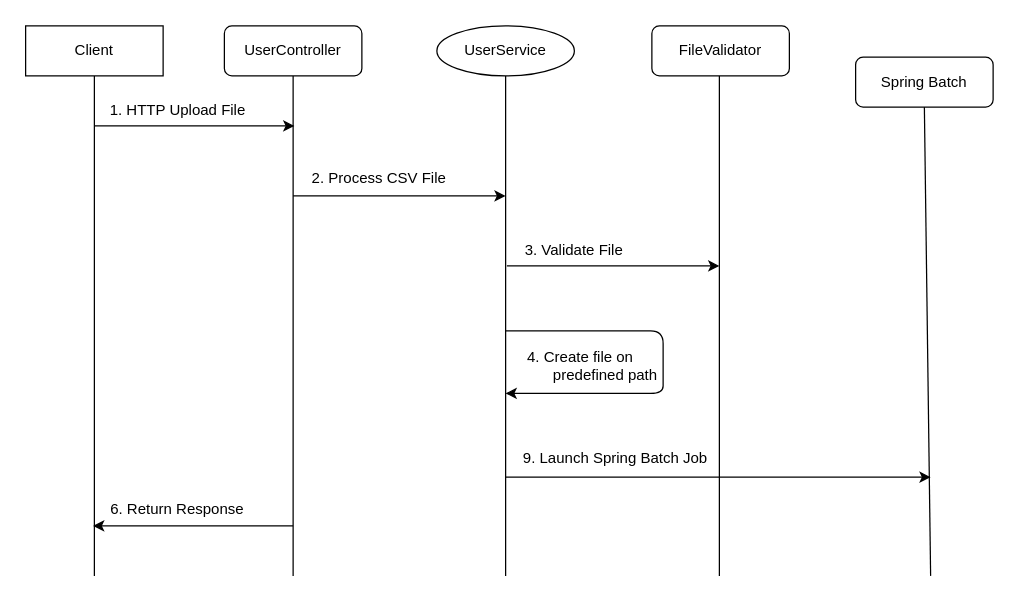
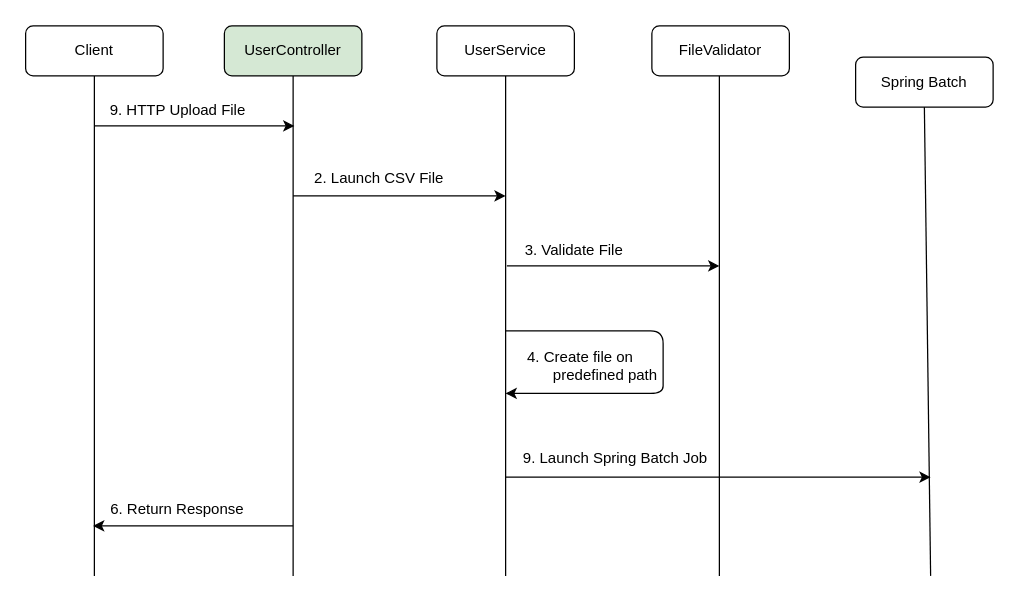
- <mxCell id="2" value="Client" style="whiteSpace=wrap;html=1;fontSize=12;glass=0;strokeWidth=1;shadow=0;rounded=0;" parent="1" vertex="1"><mxGeometry x="20" y="20" width="110" height="40" as="geometry" /></mxCell>
+ <mxCell id="2" value="Client" style="rounded=1;whiteSpace=wrap;html=1;fontSize=12;glass=0;strokeWidth=1;shadow=0;" parent="1" vertex="1"><mxGeometry x="20" y="20" width="110" height="40" as="geometry" /></mxCell>
- <mxCell id="3" value="UserController" style="rounded=1;whiteSpace=wrap;html=1;fontSize=12;glass=0;strokeWidth=1;shadow=0;" parent="1" vertex="1"><mxGeometry x="179" y="20" width="110" height="40" as="geometry" /></mxCell>
+ <mxCell id="3" value="UserController" style="rounded=1;whiteSpace=wrap;html=1;fontSize=12;glass=0;strokeWidth=1;shadow=0;fillColor=#d5e8d4;" parent="1" vertex="1"><mxGeometry x="179" y="20" width="110" height="40" as="geometry" /></mxCell>
- <mxCell id="5" value="UserService" style="ellipse;whiteSpace=wrap;html=1;fontSize=12;glass=0;strokeWidth=1;shadow=0;" parent="1" vertex="1"><mxGeometry x="349" y="20" width="110" height="40" as="geometry" /></mxCell>
+ <mxCell id="5" value="UserService" style="rounded=1;whiteSpace=wrap;html=1;fontSize=12;glass=0;strokeWidth=1;shadow=0;" parent="1" vertex="1"><mxGeometry x="349" y="20" width="110" height="40" as="geometry" /></mxCell>
- <mxCell id="13" value="1.&lt;span style=&quot;white-space: pre&quot;&gt; &lt;/span&gt;HTTP Upload File" style="text;html=1;strokeColor=none;fillColor=none;align=center;verticalAlign=middle;whiteSpace=wrap;rounded=0;" vertex="1" parent="1"><mxGeometry x="77" y="78" width="130" height="20" as="geometry" /></mxCell>
+ <mxCell id="13" value="9.&lt;span style=&quot;white-space: pre&quot;&gt; &lt;/span&gt;HTTP Upload File" style="text;html=1;strokeColor=none;fillColor=none;align=center;verticalAlign=middle;whiteSpace=wrap;rounded=0;" vertex="1" parent="1"><mxGeometry x="77" y="78" width="130" height="20" as="geometry" /></mxCell>
- <mxCell id="15" value="2.&lt;span style=&quot;white-space: pre&quot;&gt; &lt;/span&gt;Process CSV File" style="text;html=1;strokeColor=none;fillColor=none;align=center;verticalAlign=middle;whiteSpace=wrap;rounded=0;" vertex="1" parent="1"><mxGeometry x="233" y="132" width="140" height="20" as="geometry" /></mxCell>
+ <mxCell id="15" value="2.&lt;span style=&quot;white-space: pre&quot;&gt; &lt;/span&gt;Launch CSV File" style="text;html=1;strokeColor=none;fillColor=none;align=center;verticalAlign=middle;whiteSpace=wrap;rounded=0;" vertex="1" parent="1"><mxGeometry x="233" y="132" width="140" height="20" as="geometry" /></mxCell>
